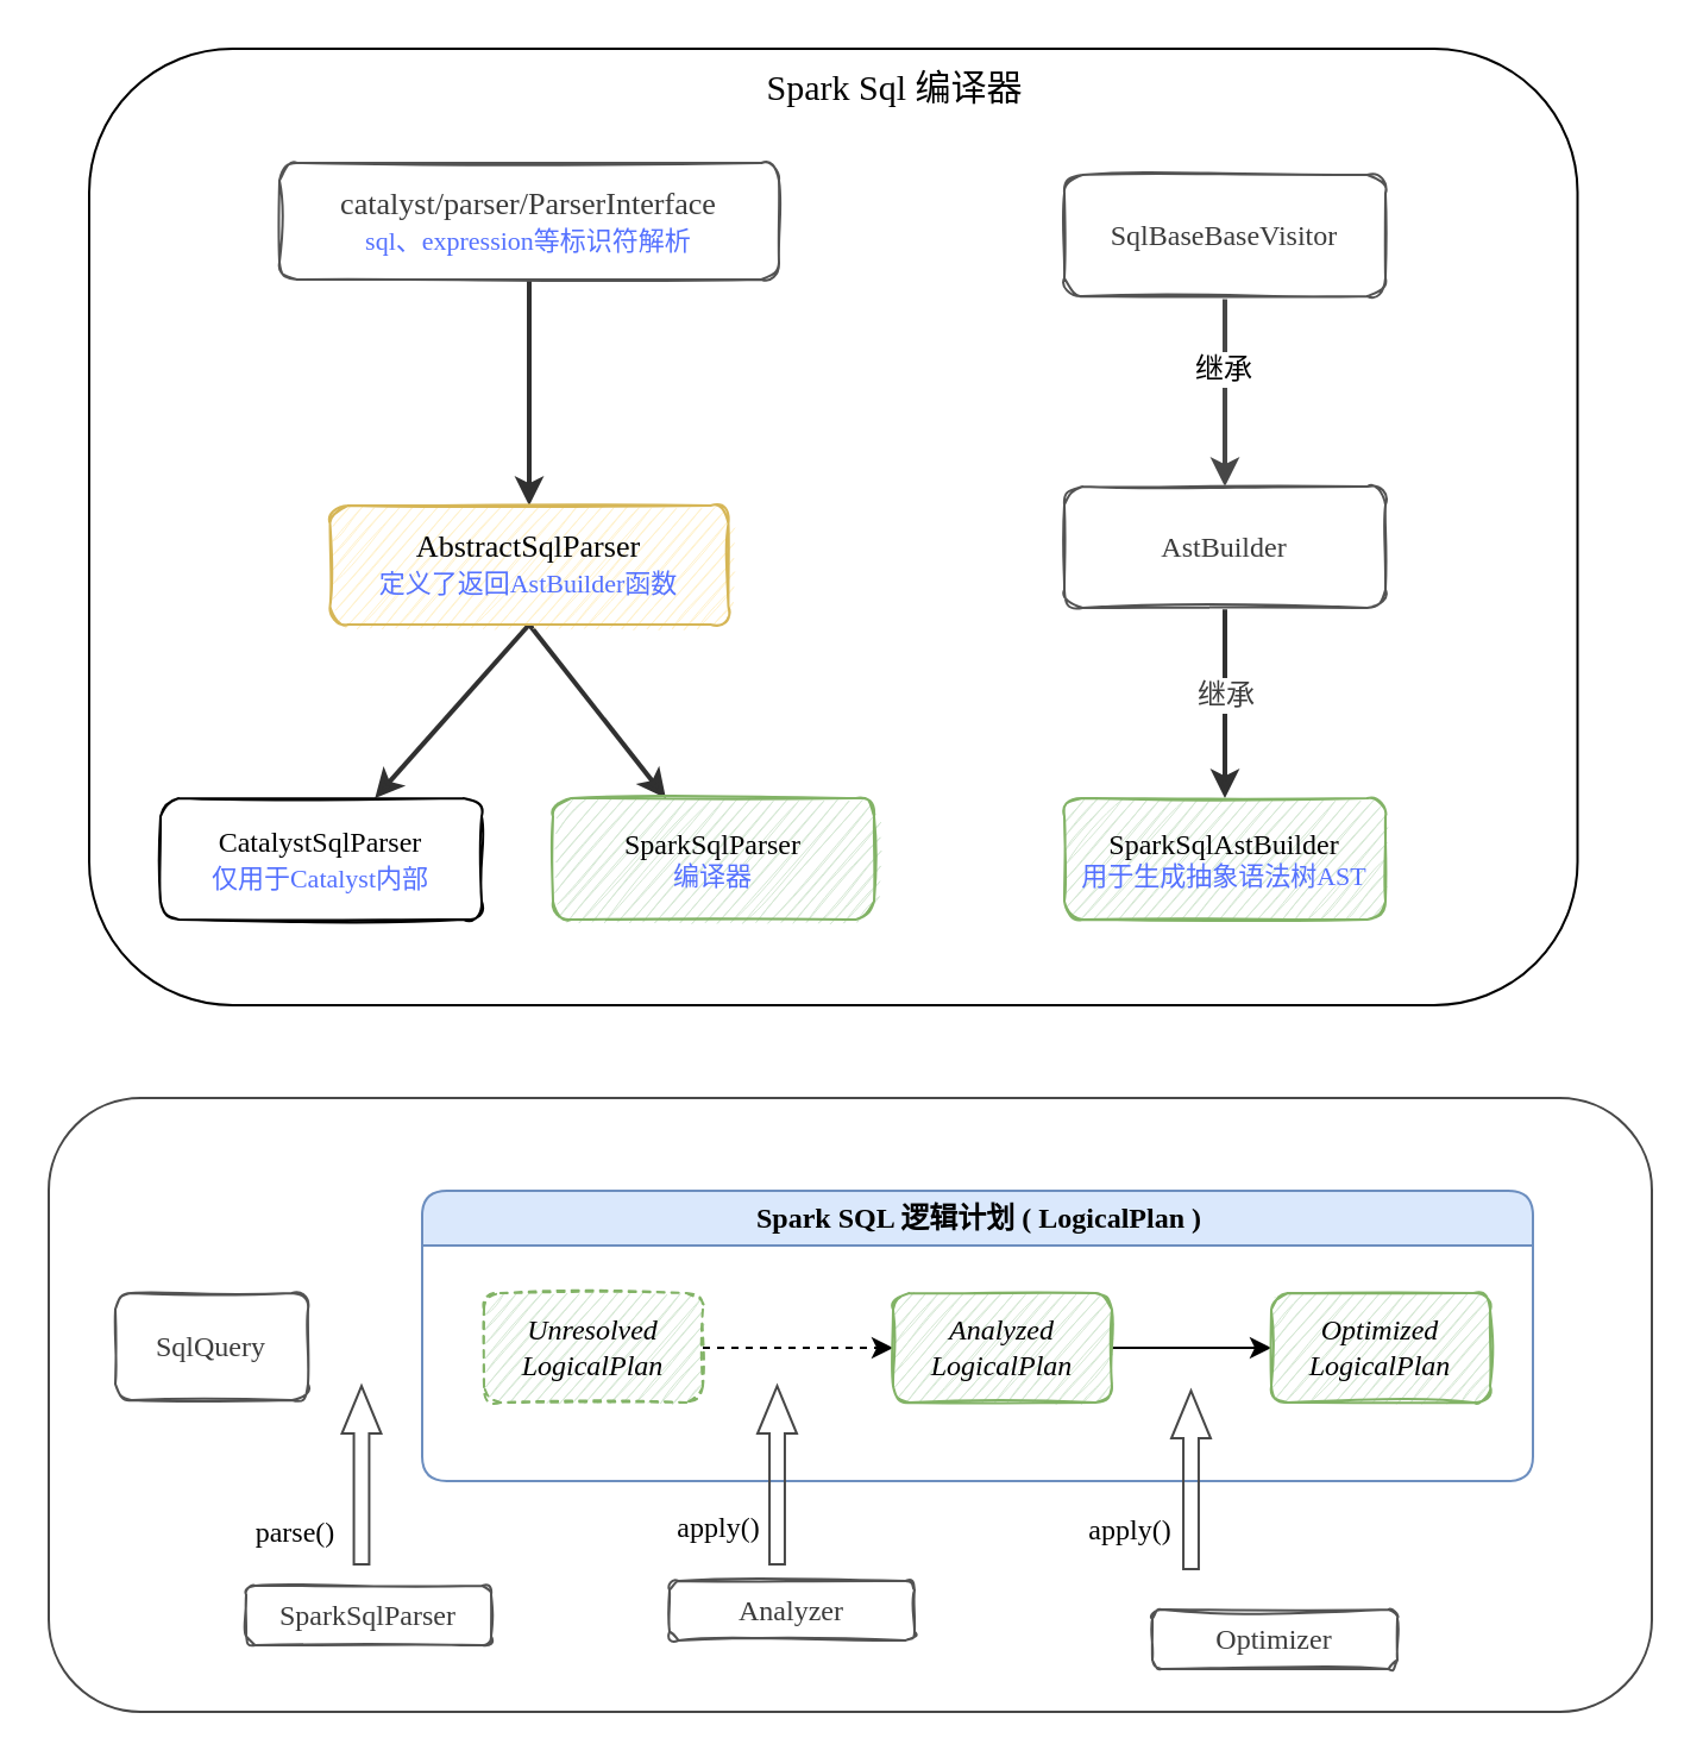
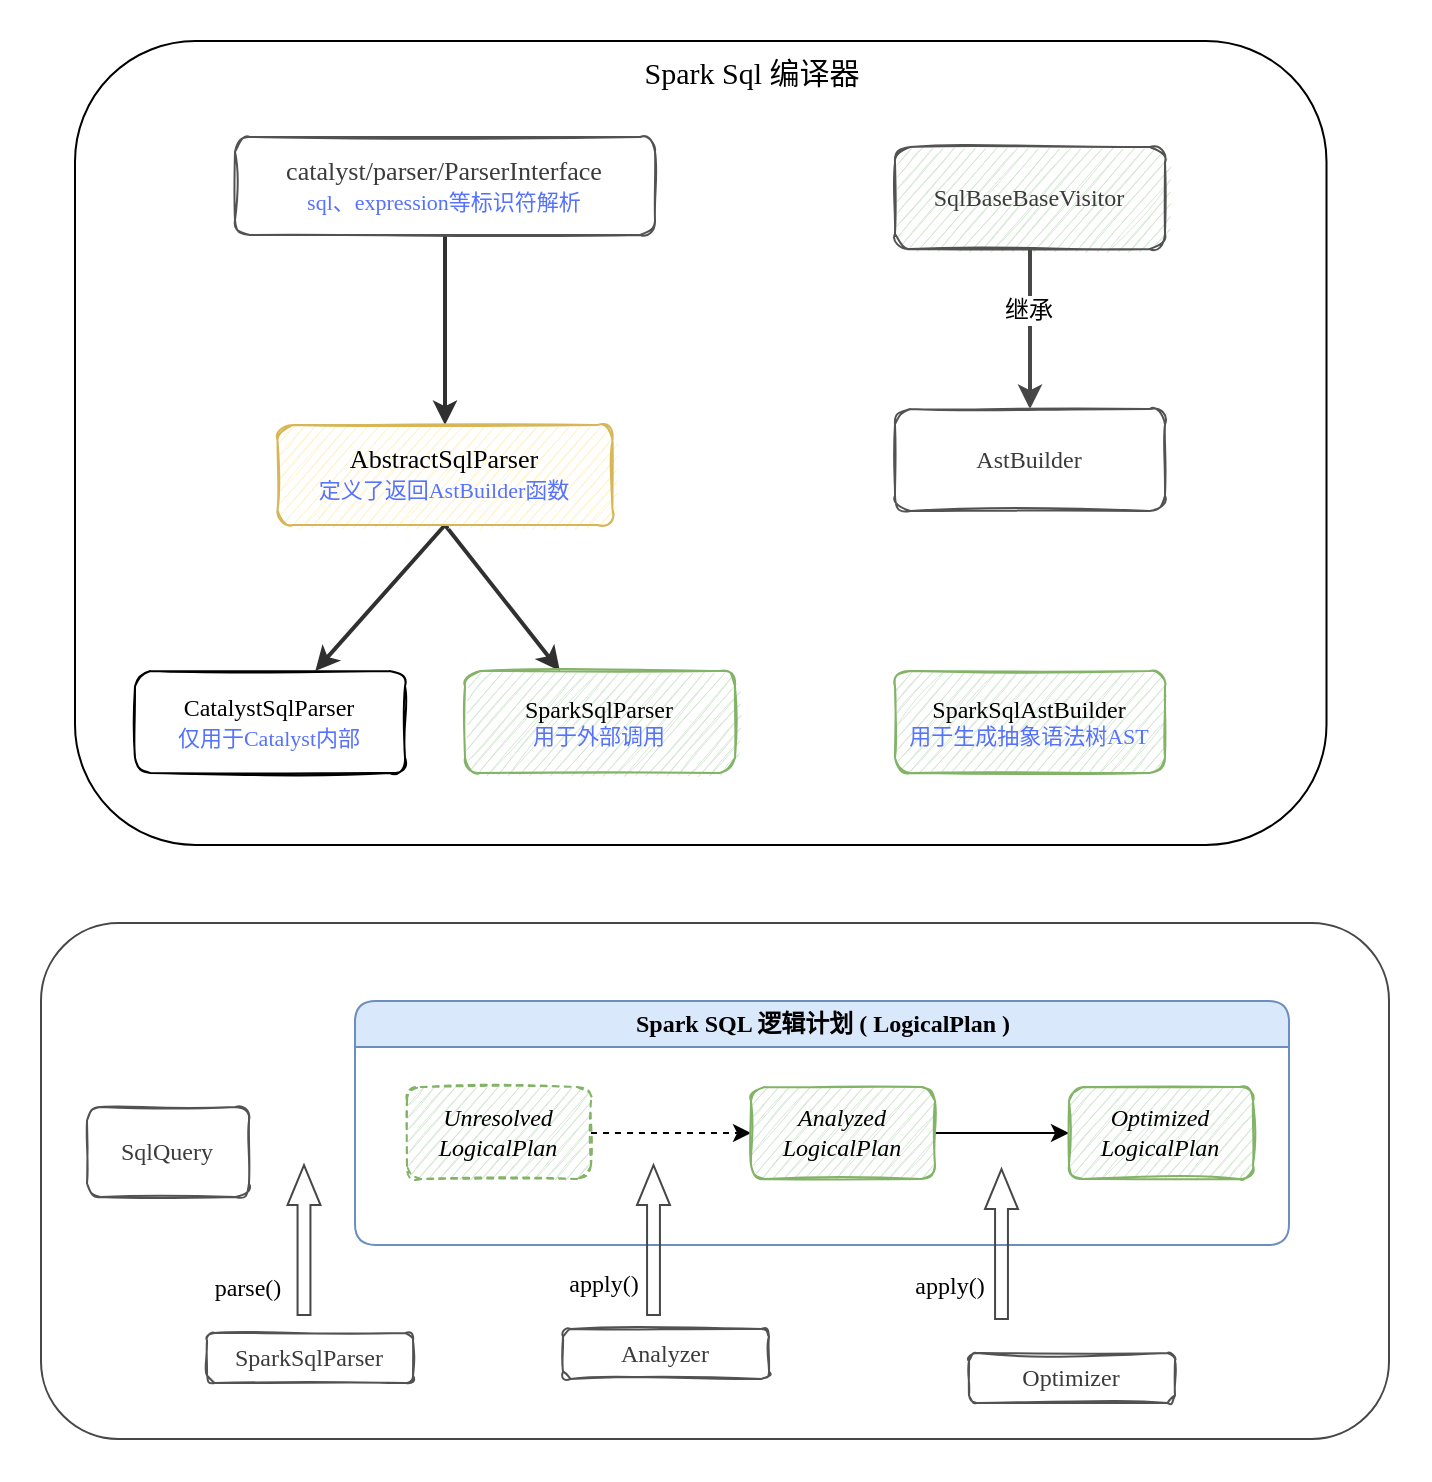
- <mxCell id="20" value="&lt;div&gt;&lt;font style=&quot;font-size: 12px&quot;&gt;SqlBaseBaseVisitor&lt;/font&gt;&lt;/div&gt;" style="rounded=1;whiteSpace=wrap;html=1;fontFamily=Comic Sans MS;fontColor=#3B3B3B;labelBackgroundColor=none;sketch=1;strokeColor=#525252;" parent="1" vertex="1"><mxGeometry x="447" y="73" width="135" height="51" as="geometry" /></mxCell>
+ <mxCell id="20" value="&lt;div&gt;&lt;font style=&quot;font-size: 12px&quot;&gt;SqlBaseBaseVisitor&lt;/font&gt;&lt;/div&gt;" style="rounded=1;whiteSpace=wrap;html=1;fontFamily=Comic Sans MS;fontColor=#3B3B3B;labelBackgroundColor=none;sketch=1;strokeColor=#525252;fillColor=#d5e8d4;" parent="1" vertex="1"><mxGeometry x="447" y="73" width="135" height="51" as="geometry" /></mxCell>
- <mxCell id="14" value="" style="edgeStyle=none;rounded=0;orthogonalLoop=1;jettySize=auto;html=1;strokeWidth=2;fontFamily=Comic Sans MS;fontSize=12;fontColor=#3D3D3D;startArrow=classic;startFill=1;endArrow=none;endFill=0;strokeColor=#303030;" parent="1" source="16" target="19" edge="1"><mxGeometry relative="1" as="geometry" /></mxCell>
- <mxCell id="15" value="继承" style="edgeLabel;html=1;align=center;verticalAlign=middle;resizable=0;points=[];fontSize=12;fontFamily=Comic Sans MS;fontColor=#3D3D3D;" parent="14" vertex="1" connectable="0"><mxGeometry x="0.108" relative="1" as="geometry"><mxPoint as="offset" /></mxGeometry></mxCell>
- <mxCell id="13" value="&lt;div&gt;&lt;font style=&quot;font-size: 12px&quot;&gt;SparkSqlParser&lt;/font&gt;&lt;/div&gt;&lt;div style=&quot;font-size: 11px&quot;&gt;&lt;font style=&quot;font-size: 11px&quot; color=&quot;#5471ff&quot;&gt;编译器&lt;/font&gt;&lt;/div&gt;" style="rounded=1;whiteSpace=wrap;html=1;fontFamily=Comic Sans MS;labelBackgroundColor=none;sketch=1;fillColor=#d5e8d4;strokeColor=#82b366;" parent="1" vertex="1"><mxGeometry x="232" y="335" width="135" height="51" as="geometry" /></mxCell>
+ <mxCell id="13" value="&lt;div&gt;&lt;font style=&quot;font-size: 12px&quot;&gt;SparkSqlParser&lt;/font&gt;&lt;/div&gt;&lt;div style=&quot;font-size: 11px&quot;&gt;&lt;font style=&quot;font-size: 11px&quot; color=&quot;#5471ff&quot;&gt;用于外部调用&lt;/font&gt;&lt;/div&gt;" style="rounded=1;whiteSpace=wrap;html=1;fontFamily=Comic Sans MS;labelBackgroundColor=none;sketch=1;fillColor=#d5e8d4;strokeColor=#82b366;" parent="1" vertex="1"><mxGeometry x="232" y="335" width="135" height="51" as="geometry" /></mxCell>
- <mxCell id="24" value="&lt;div&gt;&lt;font style=&quot;font-size: 12px&quot;&gt;SqlQuery&lt;/font&gt;&lt;/div&gt;" style="rounded=1;whiteSpace=wrap;html=1;fontFamily=Comic Sans MS;fontColor=#3B3B3B;labelBackgroundColor=none;sketch=1;strokeColor=#525252;" vertex="1" parent="1"><mxGeometry x="48" y="543" width="81" height="45" as="geometry" /></mxCell>
+ <mxCell id="24" value="&lt;div&gt;&lt;font style=&quot;font-size: 12px&quot;&gt;SqlQuery&lt;/font&gt;&lt;/div&gt;" style="rounded=1;whiteSpace=wrap;html=1;fontFamily=Comic Sans MS;fontColor=#3B3B3B;labelBackgroundColor=none;sketch=1;strokeColor=#525252;" vertex="1" parent="1"><mxGeometry x="43" y="553" width="81" height="45" as="geometry" /></mxCell>
